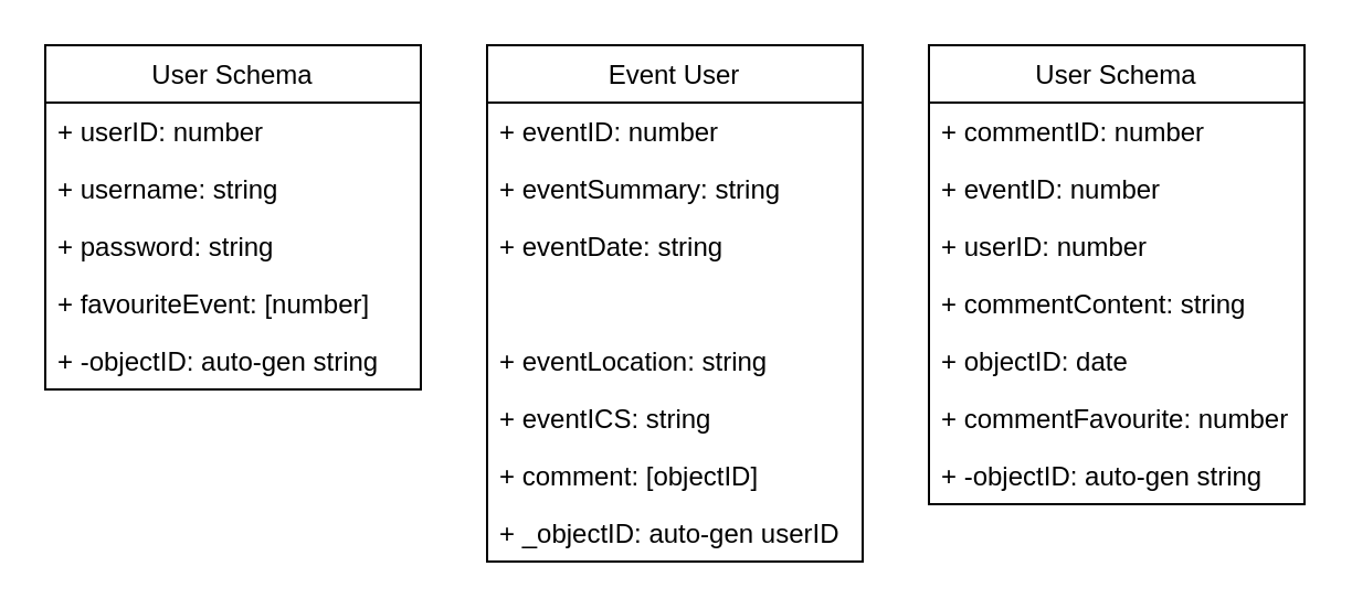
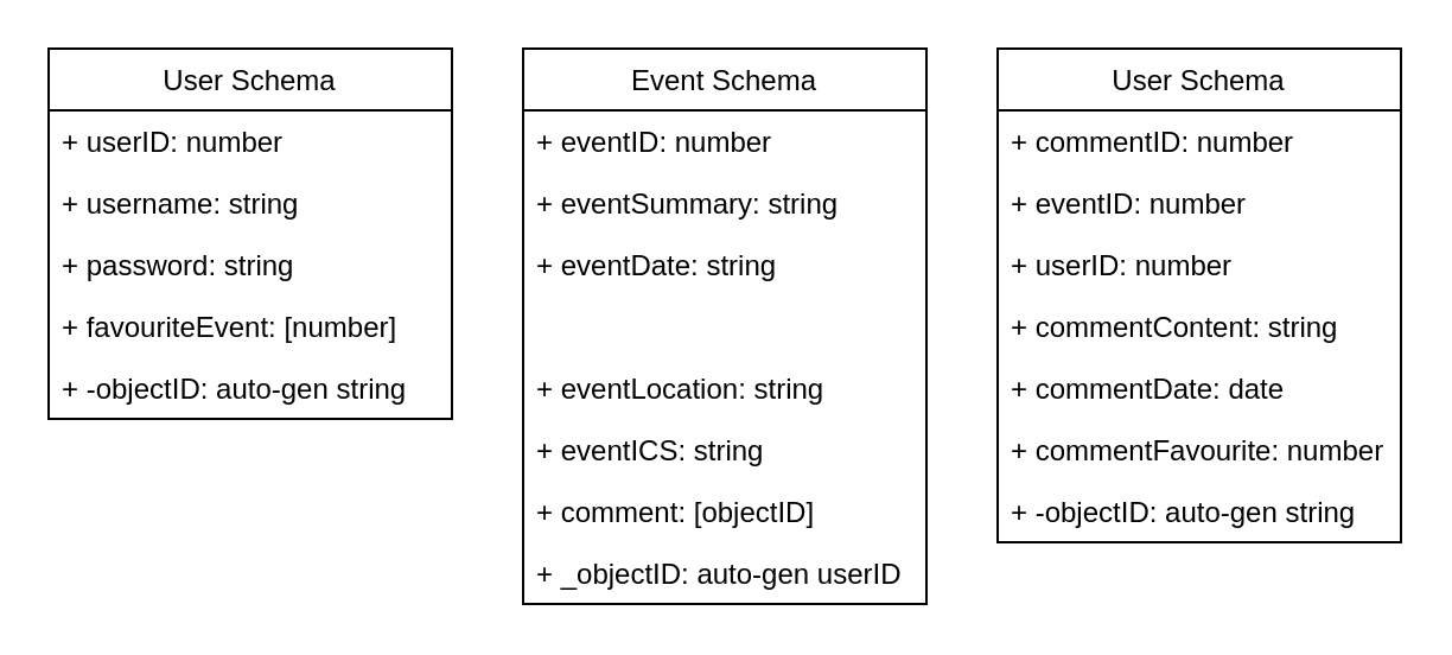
- <mxCell id="8" value="Event User" style="swimlane;fontStyle=0;childLayout=stackLayout;horizontal=1;startSize=26;fillColor=none;horizontalStack=0;resizeParent=1;resizeParentMax=0;resizeLast=0;collapsible=1;marginBottom=0;" vertex="1" parent="1"><mxGeometry x="220" y="20" width="170" height="234" as="geometry" /></mxCell>
+ <mxCell id="8" value="Event Schema" style="swimlane;fontStyle=0;childLayout=stackLayout;horizontal=1;startSize=26;fillColor=none;horizontalStack=0;resizeParent=1;resizeParentMax=0;resizeLast=0;collapsible=1;marginBottom=0;" vertex="1" parent="1"><mxGeometry x="220" y="20" width="170" height="234" as="geometry" /></mxCell>
- <mxCell id="21" value="+ objectID: date" style="text;strokeColor=none;fillColor=none;align=left;verticalAlign=top;spacingLeft=4;spacingRight=4;overflow=hidden;rotatable=0;points=[[0,0.5],[1,0.5]];portConstraint=eastwest;" vertex="1" parent="16"><mxGeometry y="130" width="170" height="26" as="geometry" /></mxCell>
+ <mxCell id="21" value="+ commentDate: date" style="text;strokeColor=none;fillColor=none;align=left;verticalAlign=top;spacingLeft=4;spacingRight=4;overflow=hidden;rotatable=0;points=[[0,0.5],[1,0.5]];portConstraint=eastwest;" vertex="1" parent="16"><mxGeometry y="130" width="170" height="26" as="geometry" /></mxCell>
